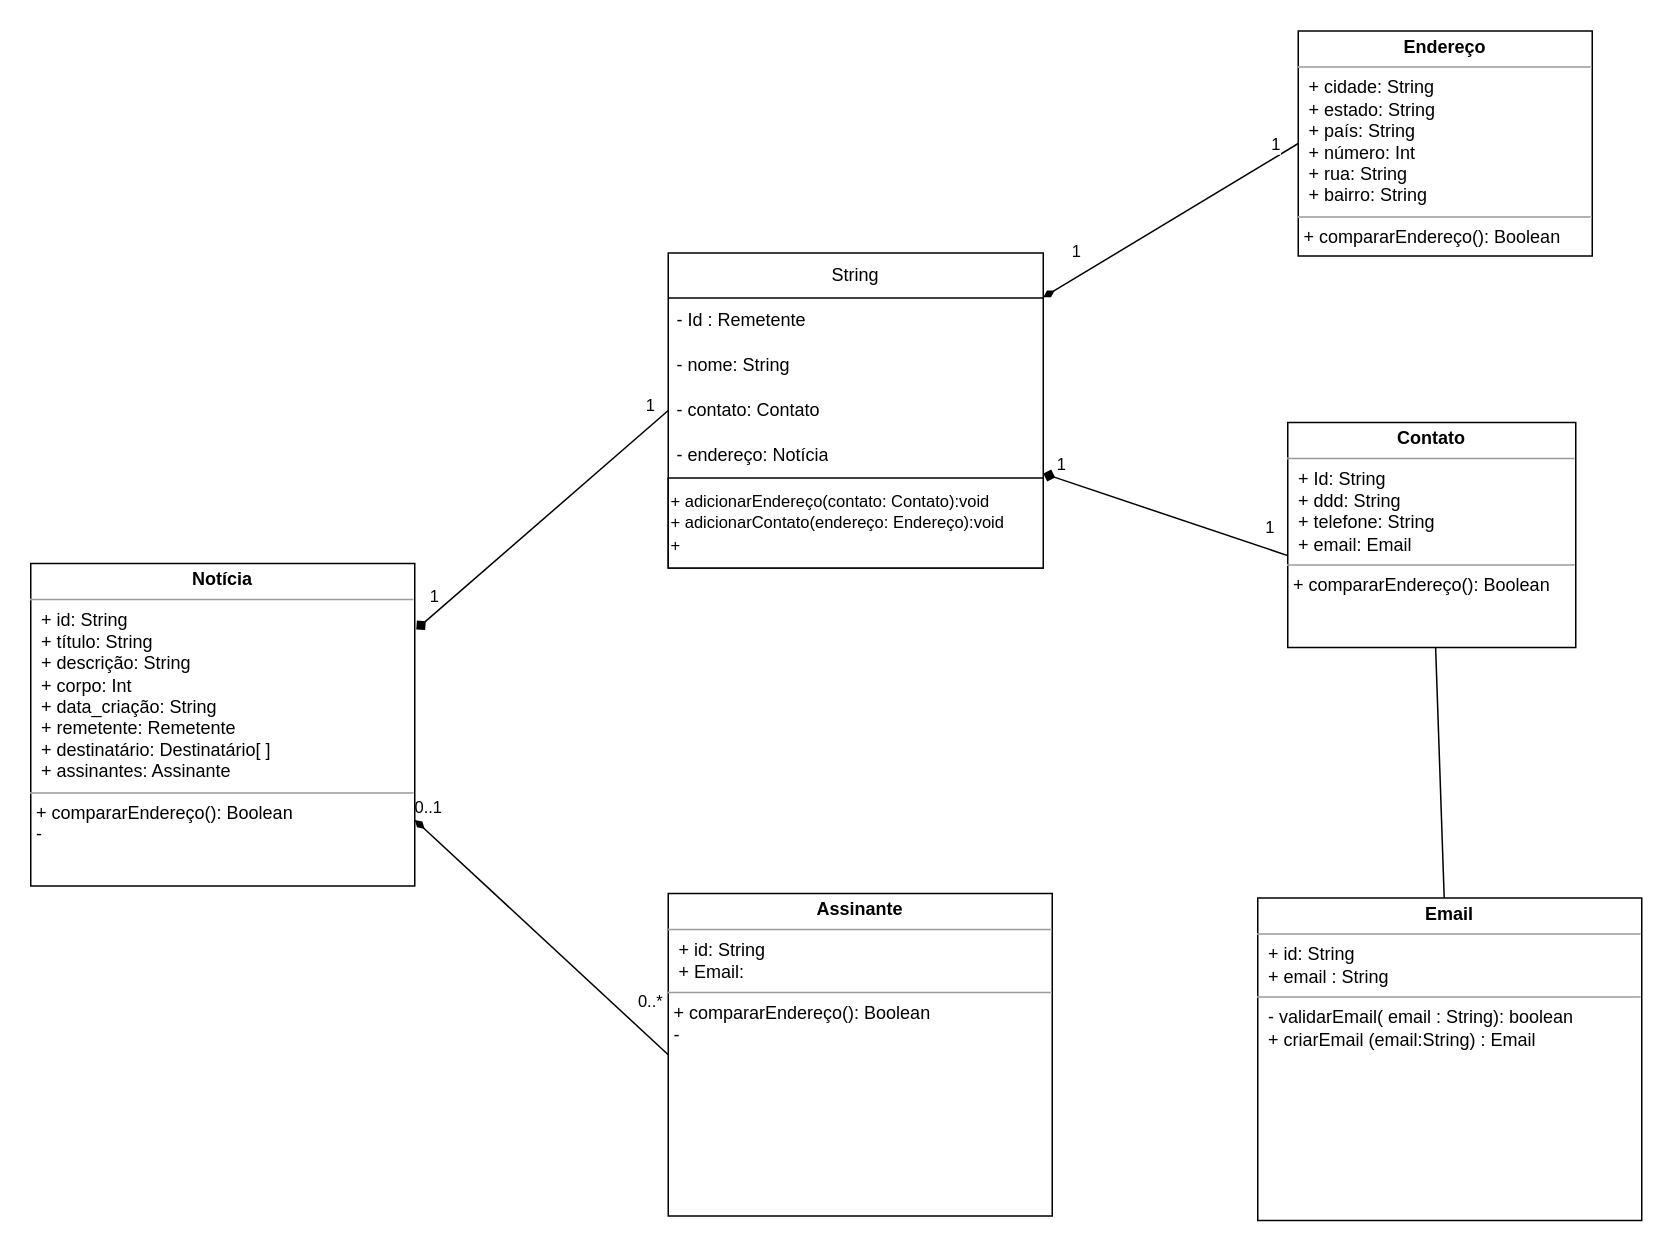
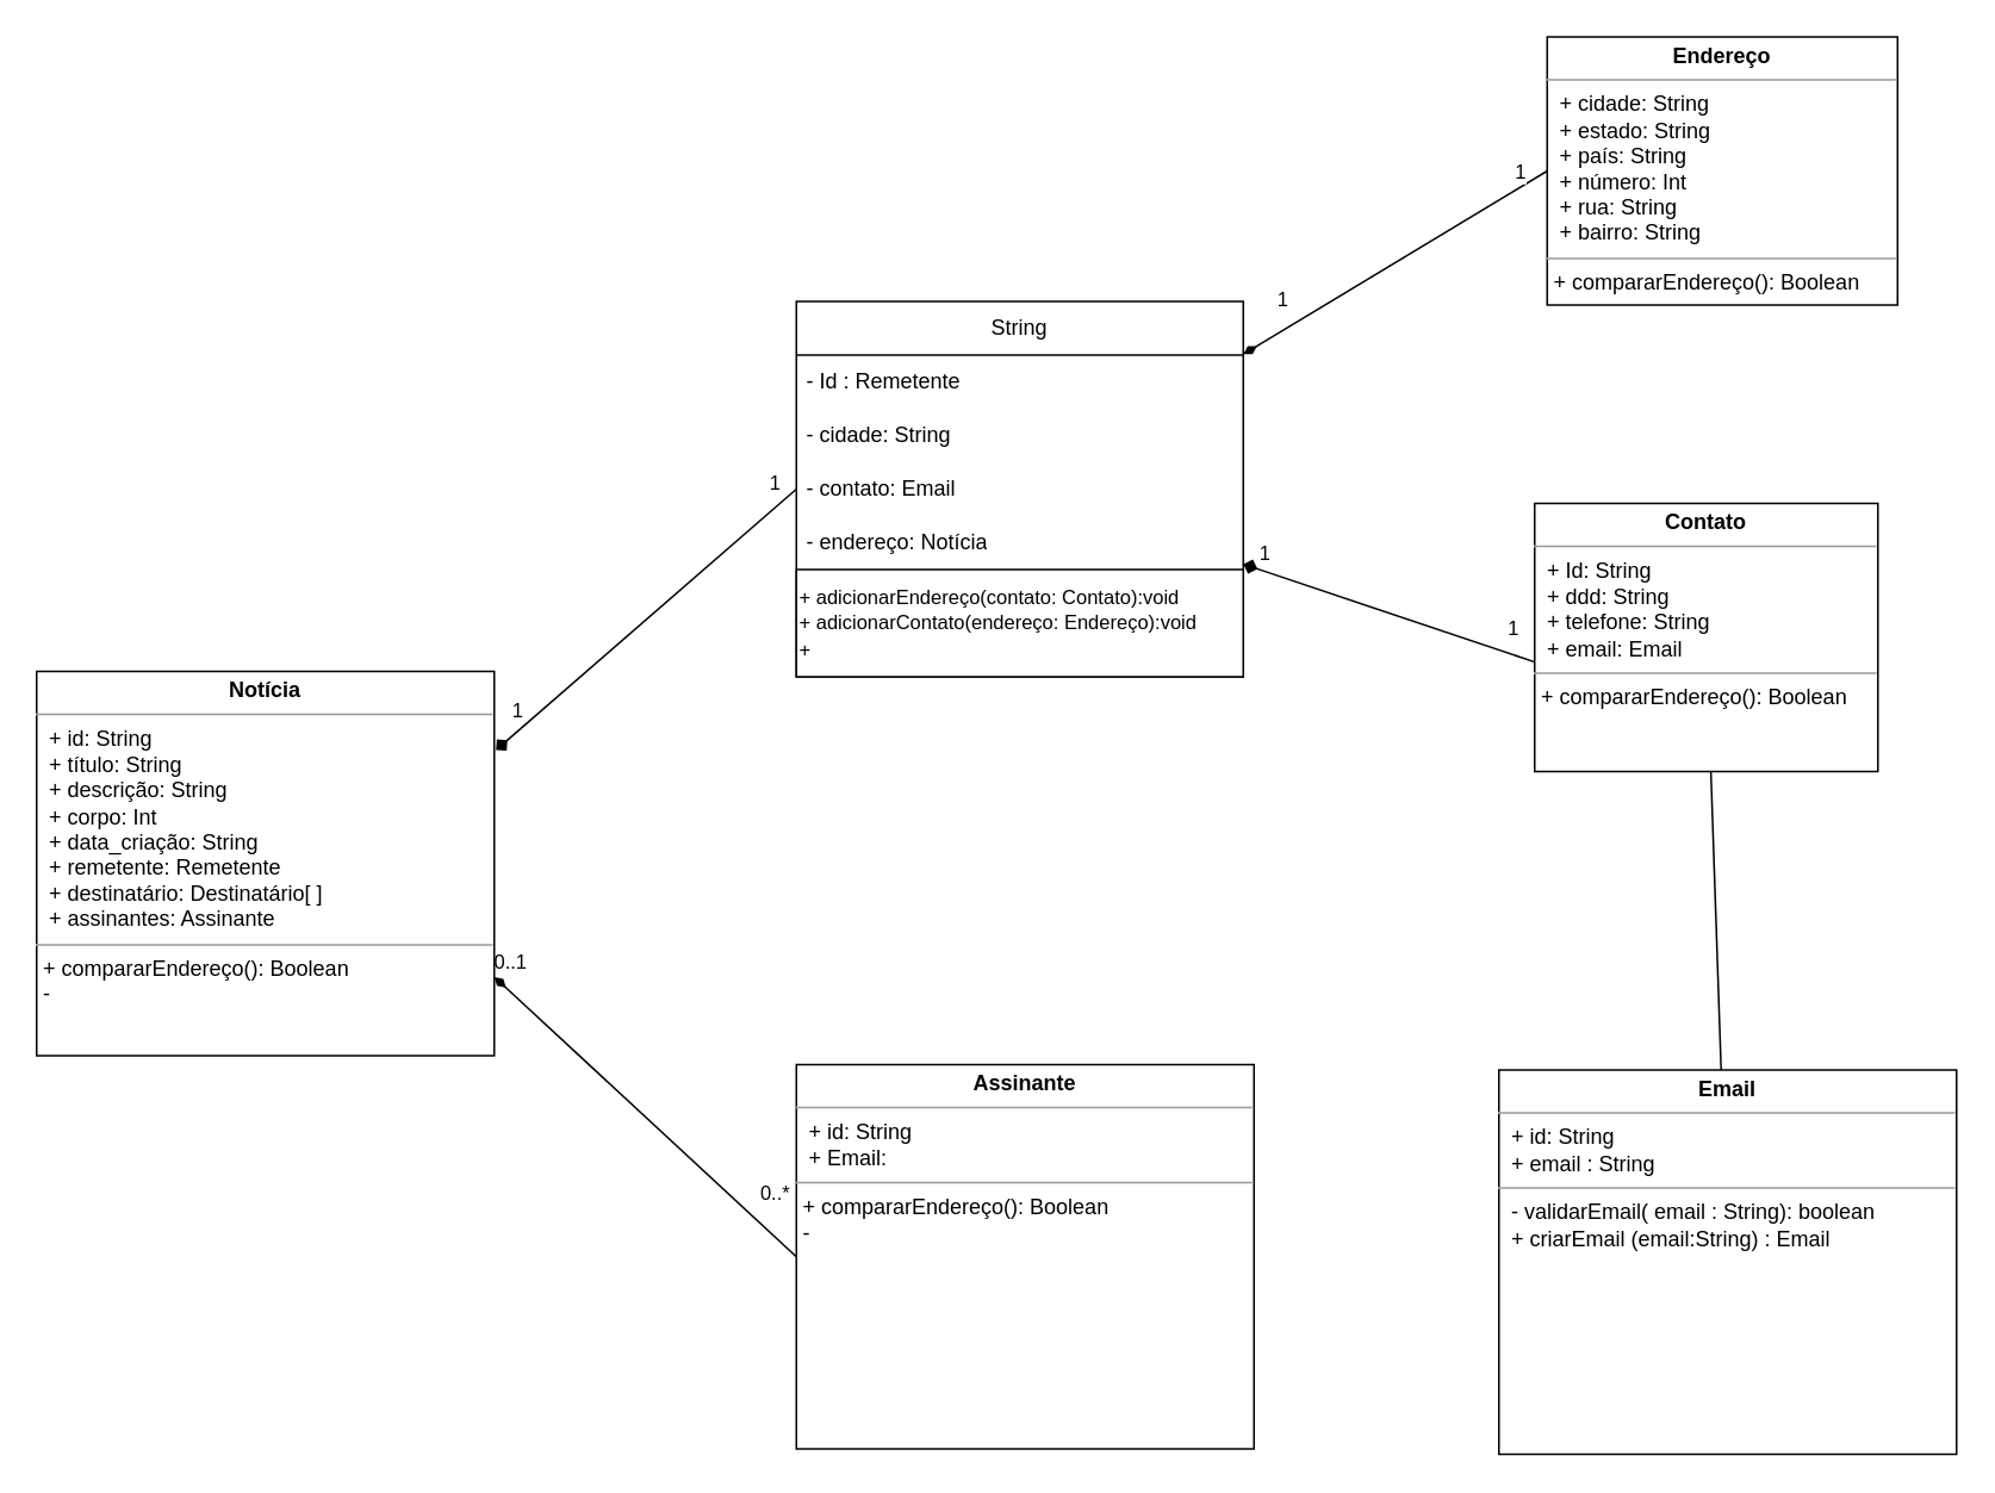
- <mxCell id="10" value="- nome: String" style="text;strokeColor=none;fillColor=none;align=left;verticalAlign=middle;spacingLeft=4;spacingRight=4;overflow=hidden;points=[[0,0.5],[1,0.5]];portConstraint=eastwest;rotatable=0;whiteSpace=wrap;html=1;" vertex="1" parent="8"><mxGeometry y="60" width="250" height="30" as="geometry" /></mxCell>
+ <mxCell id="10" value="- cidade: String" style="text;strokeColor=none;fillColor=none;align=left;verticalAlign=middle;spacingLeft=4;spacingRight=4;overflow=hidden;points=[[0,0.5],[1,0.5]];portConstraint=eastwest;rotatable=0;whiteSpace=wrap;html=1;" vertex="1" parent="8"><mxGeometry y="60" width="250" height="30" as="geometry" /></mxCell>
- <mxCell id="11" value="- contato: Contato" style="text;strokeColor=none;fillColor=none;align=left;verticalAlign=middle;spacingLeft=4;spacingRight=4;overflow=hidden;points=[[0,0.5],[1,0.5]];portConstraint=eastwest;rotatable=0;whiteSpace=wrap;html=1;" vertex="1" parent="8"><mxGeometry y="90" width="250" height="30" as="geometry" /></mxCell>
+ <mxCell id="11" value="- contato: Email" style="text;strokeColor=none;fillColor=none;align=left;verticalAlign=middle;spacingLeft=4;spacingRight=4;overflow=hidden;points=[[0,0.5],[1,0.5]];portConstraint=eastwest;rotatable=0;whiteSpace=wrap;html=1;" vertex="1" parent="8"><mxGeometry y="90" width="250" height="30" as="geometry" /></mxCell>
